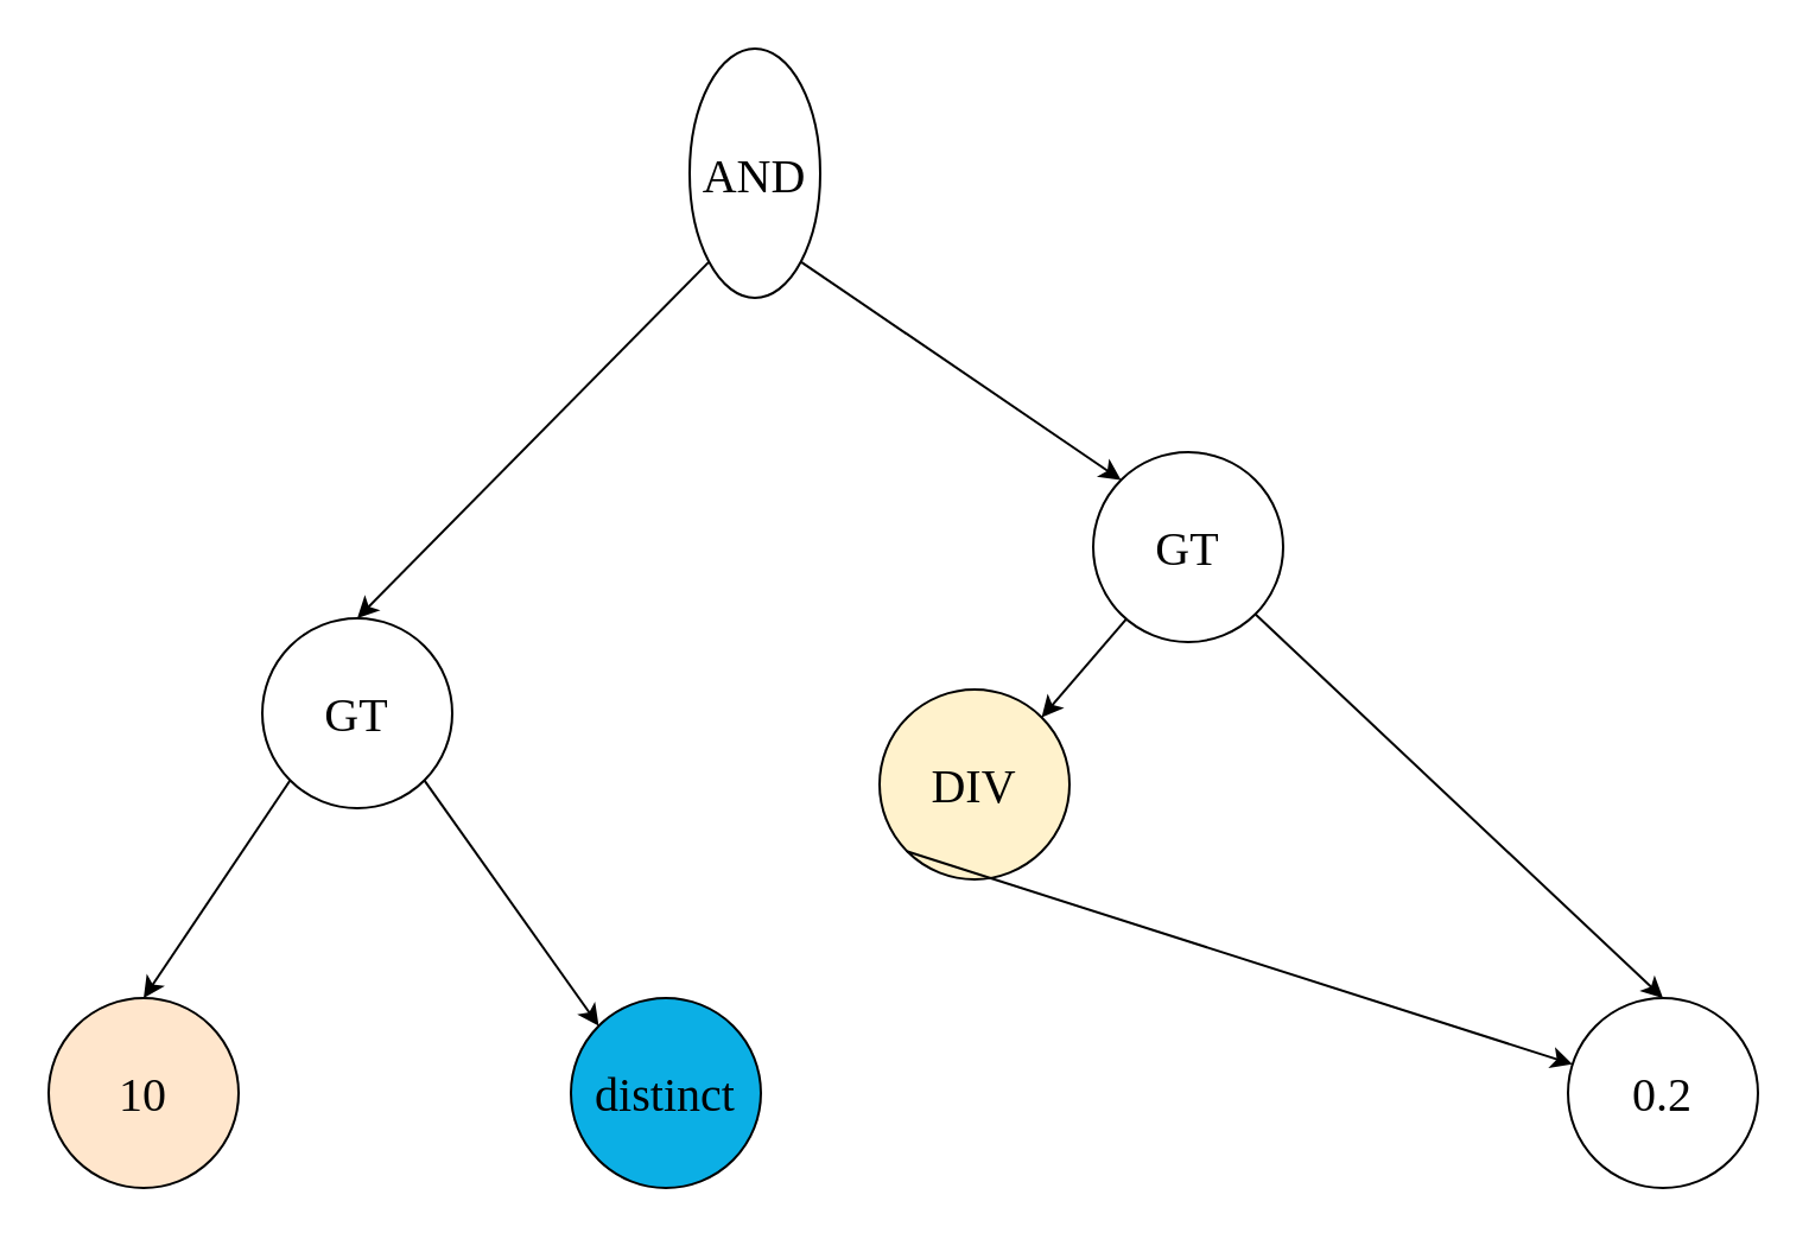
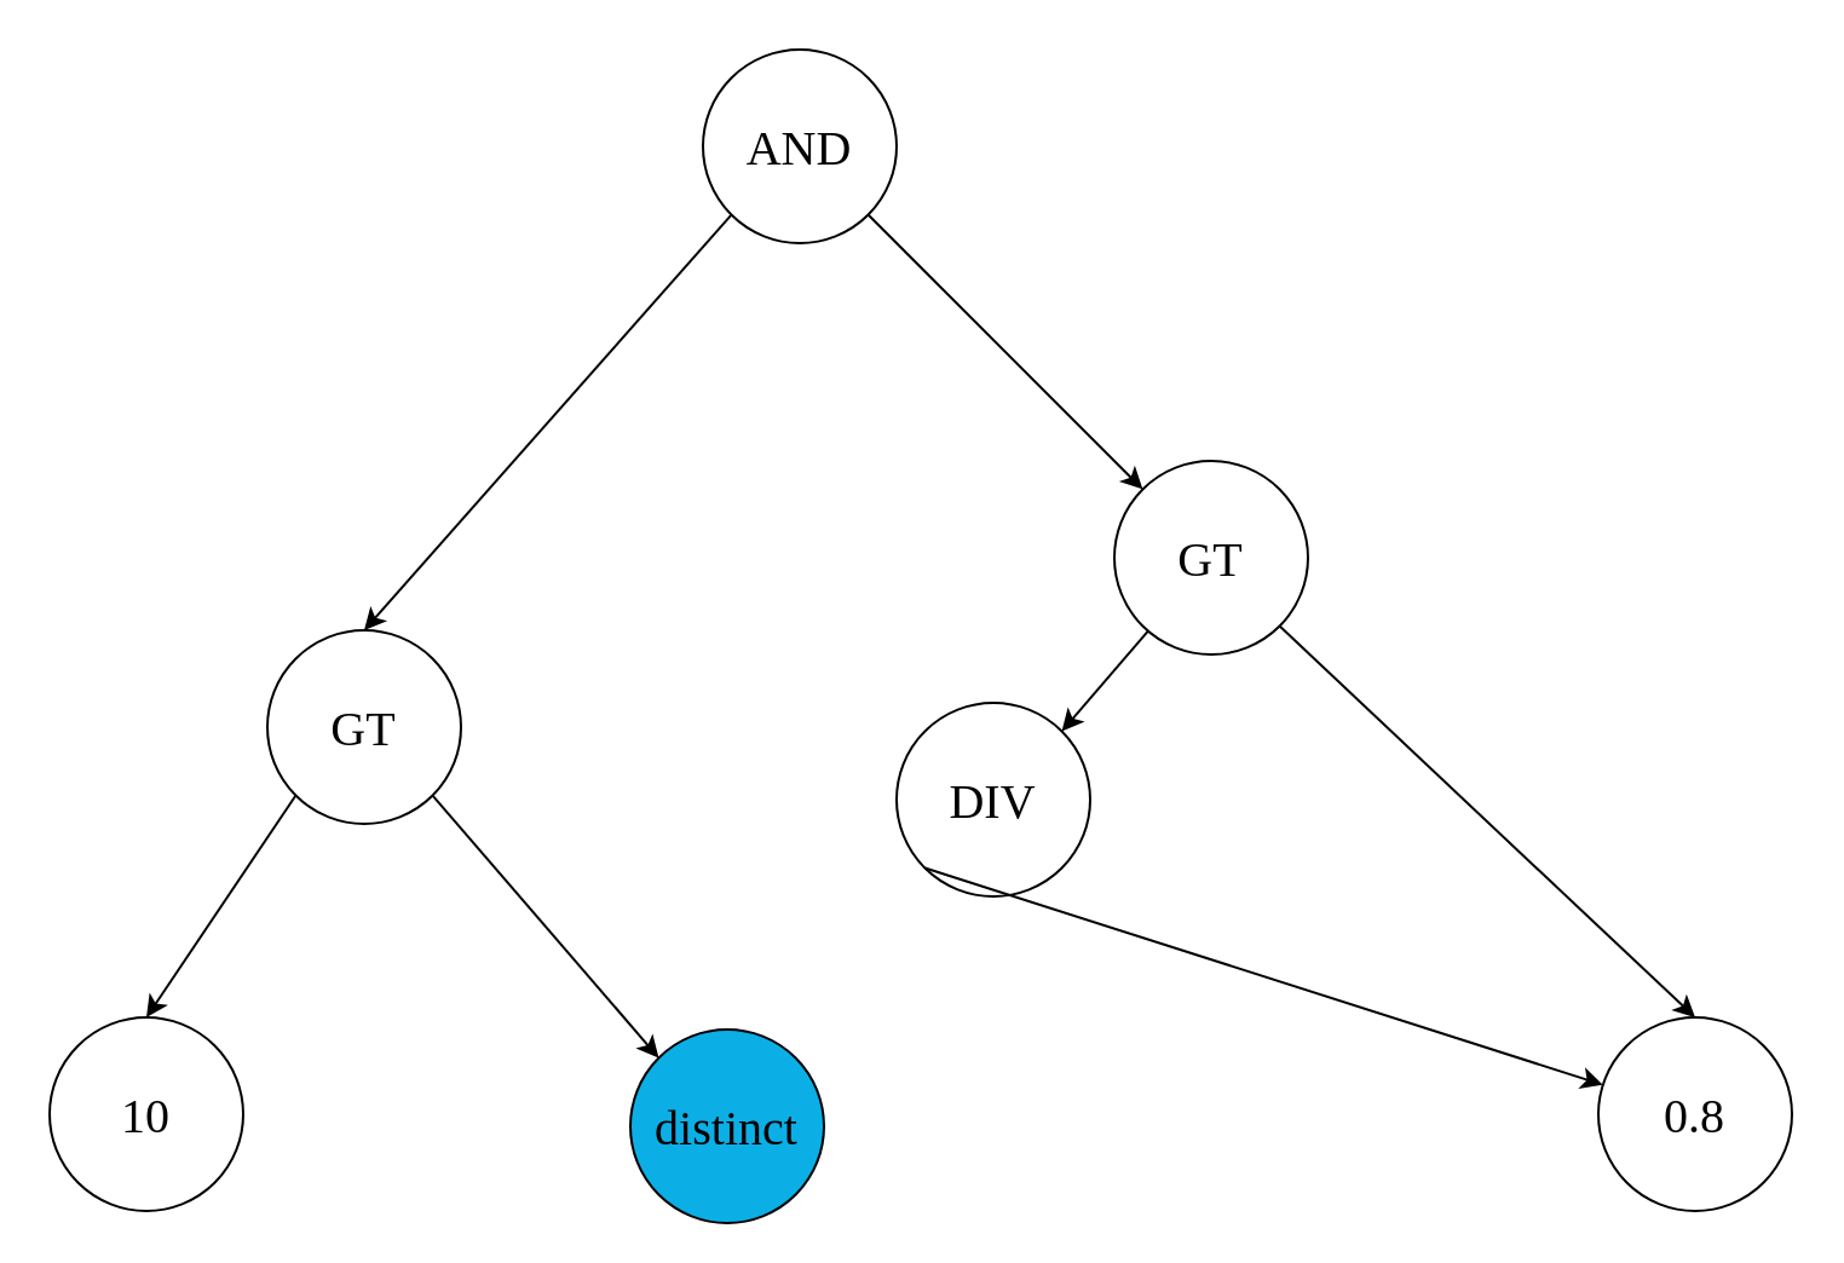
- <mxCell id="2" value="&lt;span style=&quot;font-size: 20px&quot;&gt;&lt;font&gt;AND&lt;/font&gt;&lt;/span&gt;" style="ellipse;whiteSpace=wrap;html=1;aspect=fixed;fontStyle=0;fontSize=20;fontFamily=TencentSans;" vertex="1" parent="1"><mxGeometry x="290" y="20" width="55" height="105" as="geometry" /></mxCell>
+ <mxCell id="2" value="&lt;span style=&quot;font-size: 20px&quot;&gt;&lt;font&gt;AND&lt;/font&gt;&lt;/span&gt;" style="ellipse;whiteSpace=wrap;html=1;aspect=fixed;fontStyle=0;fontSize=20;fontFamily=TencentSans;" vertex="1" parent="1"><mxGeometry x="290" width="80" height="80" as="geometry" y="20" /></mxCell>
- <mxCell id="4" value="&lt;span style=&quot;font-size: 20px&quot;&gt;&lt;font&gt;DIV&lt;/font&gt;&lt;/span&gt;" style="ellipse;whiteSpace=wrap;html=1;aspect=fixed;fontStyle=0;fontSize=20;fontFamily=TencentSans;fillColor=#fff2cc;" vertex="1" parent="1"><mxGeometry x="370" y="290" width="80" height="80" as="geometry" /></mxCell>
+ <mxCell id="4" value="&lt;span style=&quot;font-size: 20px&quot;&gt;&lt;font&gt;DIV&lt;/font&gt;&lt;/span&gt;" style="ellipse;whiteSpace=wrap;html=1;aspect=fixed;fontStyle=0;fontSize=20;fontFamily=TencentSans;" vertex="1" parent="1"><mxGeometry x="370" y="290" width="80" height="80" as="geometry" /></mxCell>
- <mxCell id="7" value="&lt;span style=&quot;font-size: 20px&quot;&gt;&lt;font&gt;10&lt;/font&gt;&lt;/span&gt;" style="ellipse;whiteSpace=wrap;html=1;aspect=fixed;fontStyle=0;fontSize=20;fontFamily=TencentSans;fillColor=#ffe6cc;" vertex="1" parent="1"><mxGeometry x="20" y="420" width="80" height="80" as="geometry" /></mxCell>
+ <mxCell id="7" value="&lt;span style=&quot;font-size: 20px&quot;&gt;&lt;font&gt;10&lt;/font&gt;&lt;/span&gt;" style="ellipse;whiteSpace=wrap;html=1;aspect=fixed;fontStyle=0;fontSize=20;fontFamily=TencentSans;" vertex="1" parent="1"><mxGeometry x="20" y="420" width="80" height="80" as="geometry" /></mxCell>
- <mxCell id="3" value="&lt;span style=&quot;font-size: 20px&quot;&gt;&lt;font&gt;distinct&lt;/font&gt;&lt;/span&gt;" style="ellipse;whiteSpace=wrap;html=1;aspect=fixed;fontStyle=0;fontSize=20;fontFamily=TencentSans;fillColor=#0BAFE5;" vertex="1" parent="1"><mxGeometry x="240" y="420" width="80" height="80" as="geometry" /></mxCell>
+ <mxCell id="3" value="&lt;span style=&quot;font-size: 20px&quot;&gt;&lt;font&gt;distinct&lt;/font&gt;&lt;/span&gt;" style="ellipse;whiteSpace=wrap;html=1;aspect=fixed;fontStyle=0;fontSize=20;fontFamily=TencentSans;fillColor=#0BAFE5;" vertex="1" parent="1"><mxGeometry x="260" y="425" width="80" height="80" as="geometry" /></mxCell>
- <mxCell id="12" value="&lt;span style=&quot;font-size: 20px&quot;&gt;&lt;font&gt;0.2&lt;/font&gt;&lt;/span&gt;" style="ellipse;whiteSpace=wrap;html=1;aspect=fixed;fontStyle=0;fontSize=20;fontFamily=TencentSans;" vertex="1" parent="1"><mxGeometry x="660" y="420" width="80" height="80" as="geometry" /></mxCell>
+ <mxCell id="12" value="&lt;span style=&quot;font-size: 20px&quot;&gt;&lt;font&gt;0.8&lt;/font&gt;&lt;/span&gt;" style="ellipse;whiteSpace=wrap;html=1;aspect=fixed;fontStyle=0;fontSize=20;fontFamily=TencentSans;" vertex="1" parent="1"><mxGeometry x="660" y="420" width="80" height="80" as="geometry" /></mxCell>
